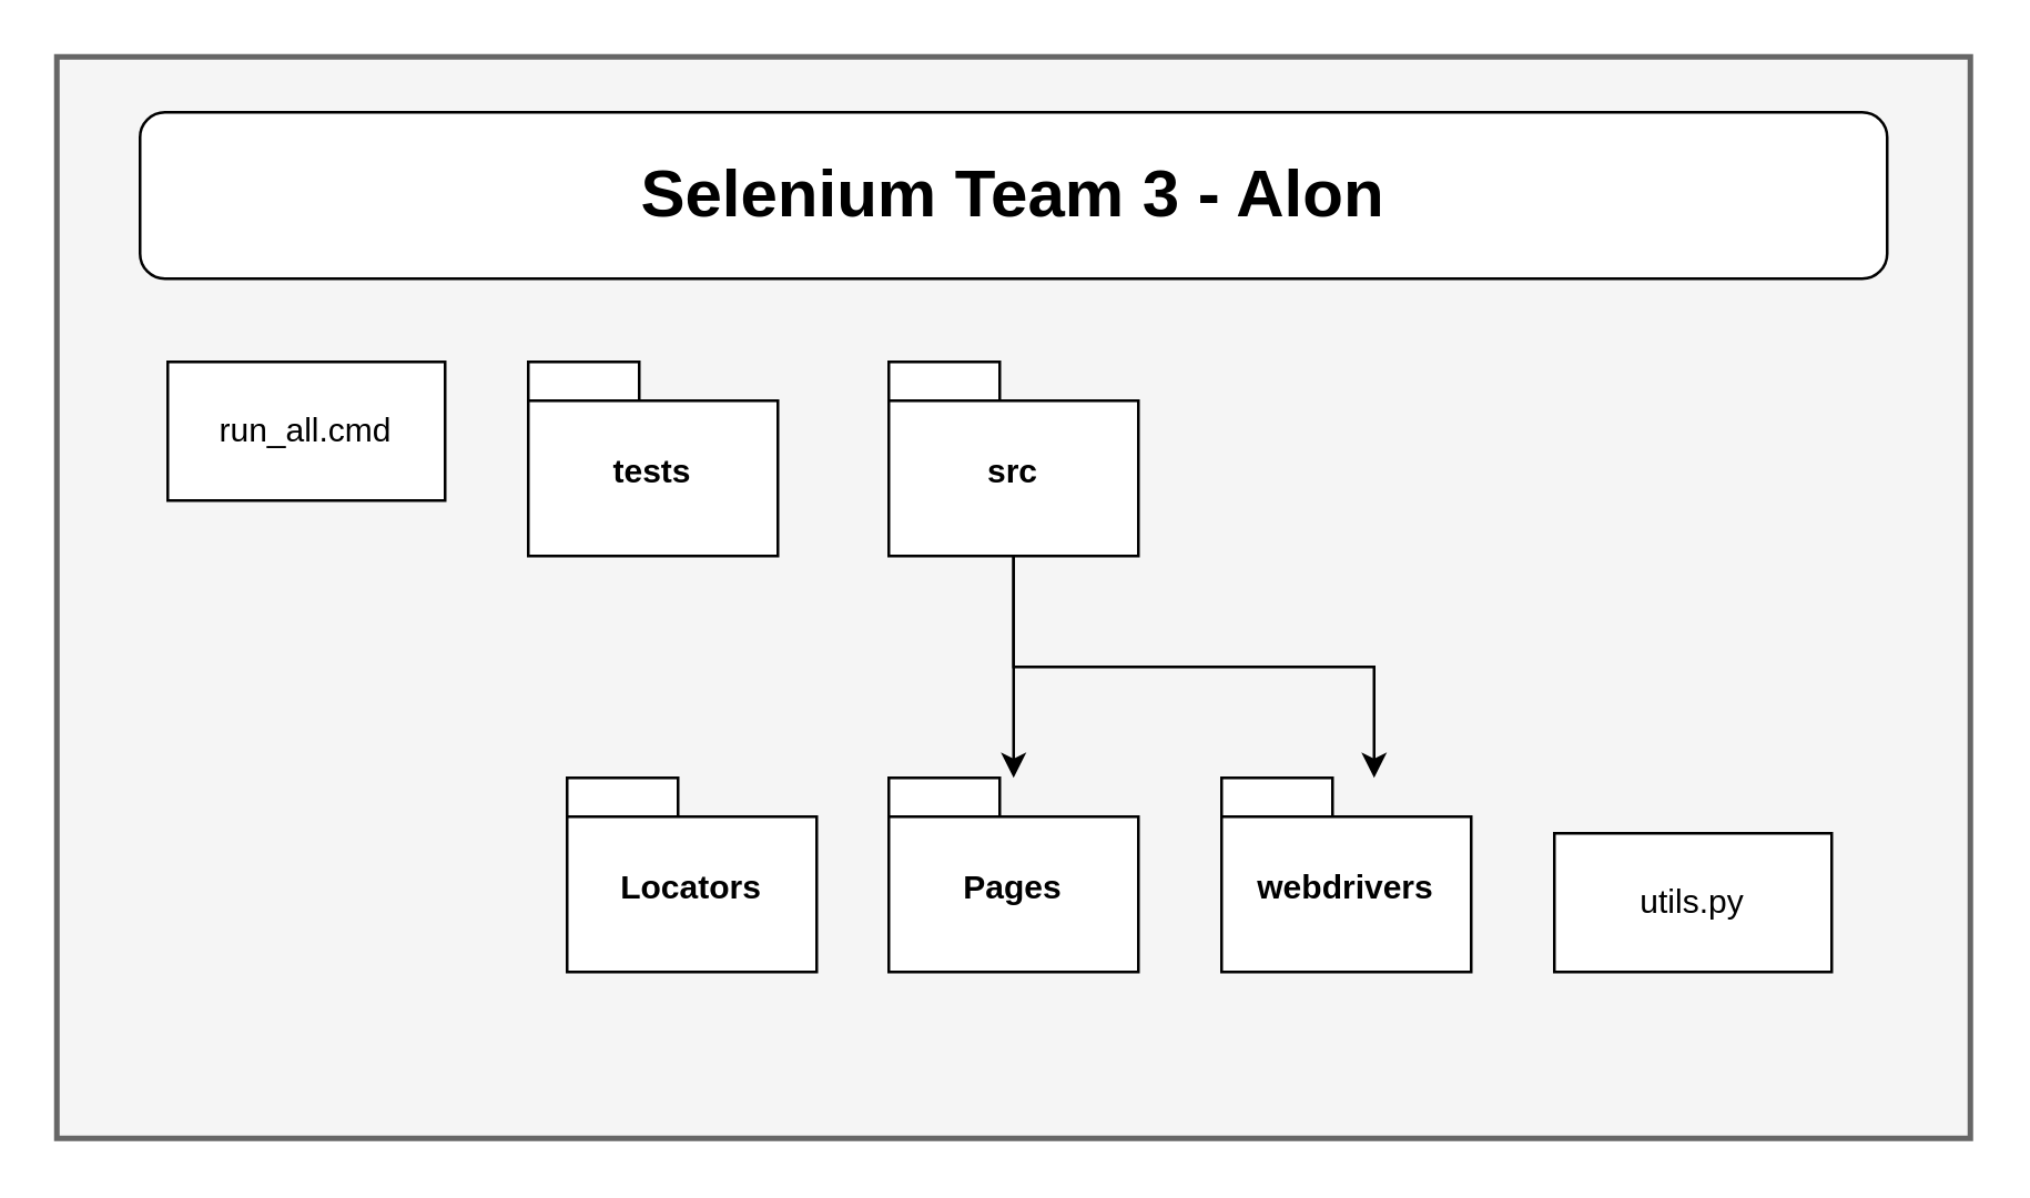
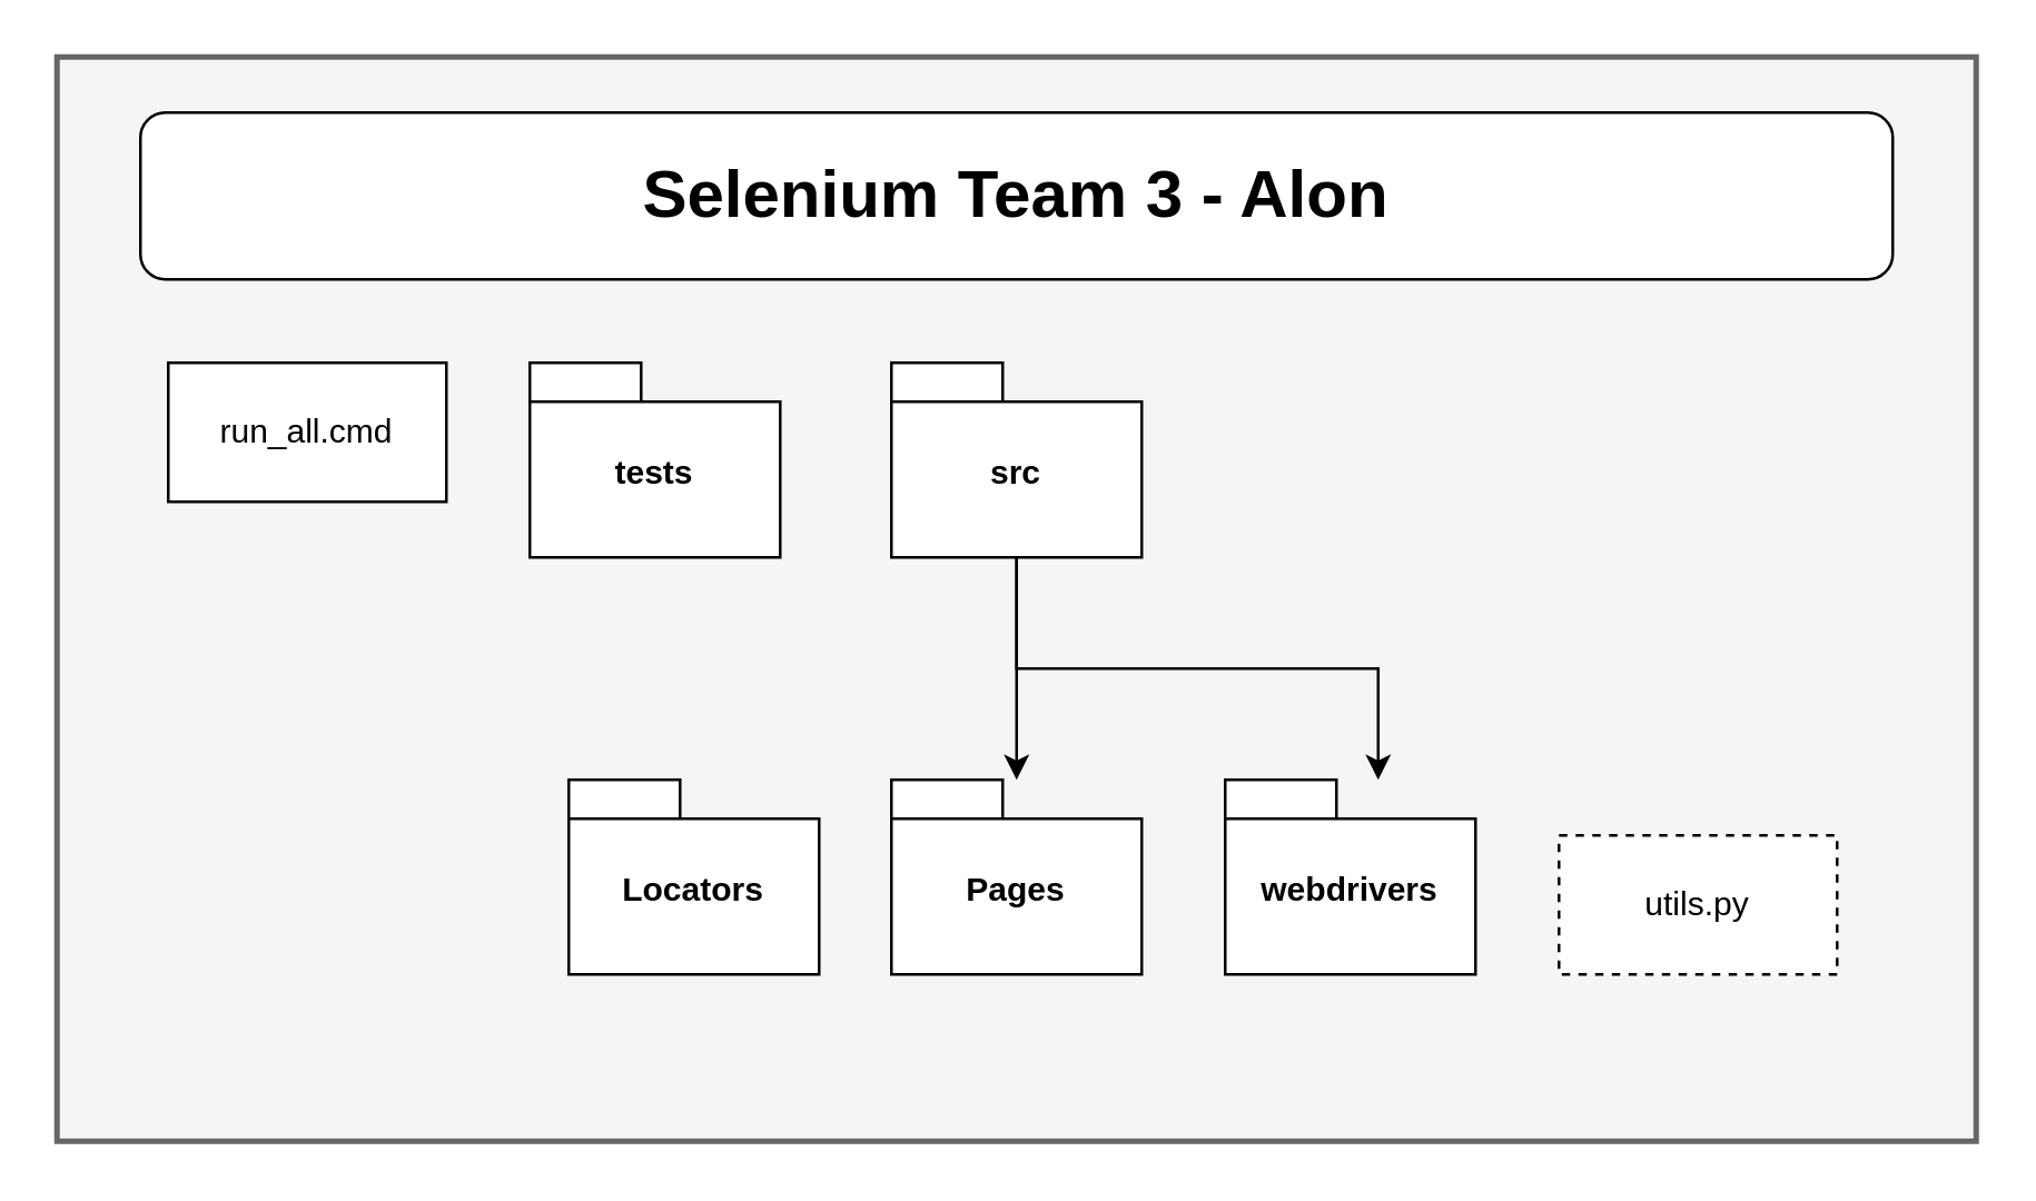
- <mxCell id="3" value="utils.py" style="rounded=0;whiteSpace=wrap;html=1;" parent="1" vertex="1"><mxGeometry x="560" y="300" width="100" height="50" as="geometry" /></mxCell>
+ <mxCell id="3" value="utils.py" style="rounded=0;whiteSpace=wrap;html=1;dashed=1;" parent="1" vertex="1"><mxGeometry x="560" y="300" width="100" height="50" as="geometry" /></mxCell>
